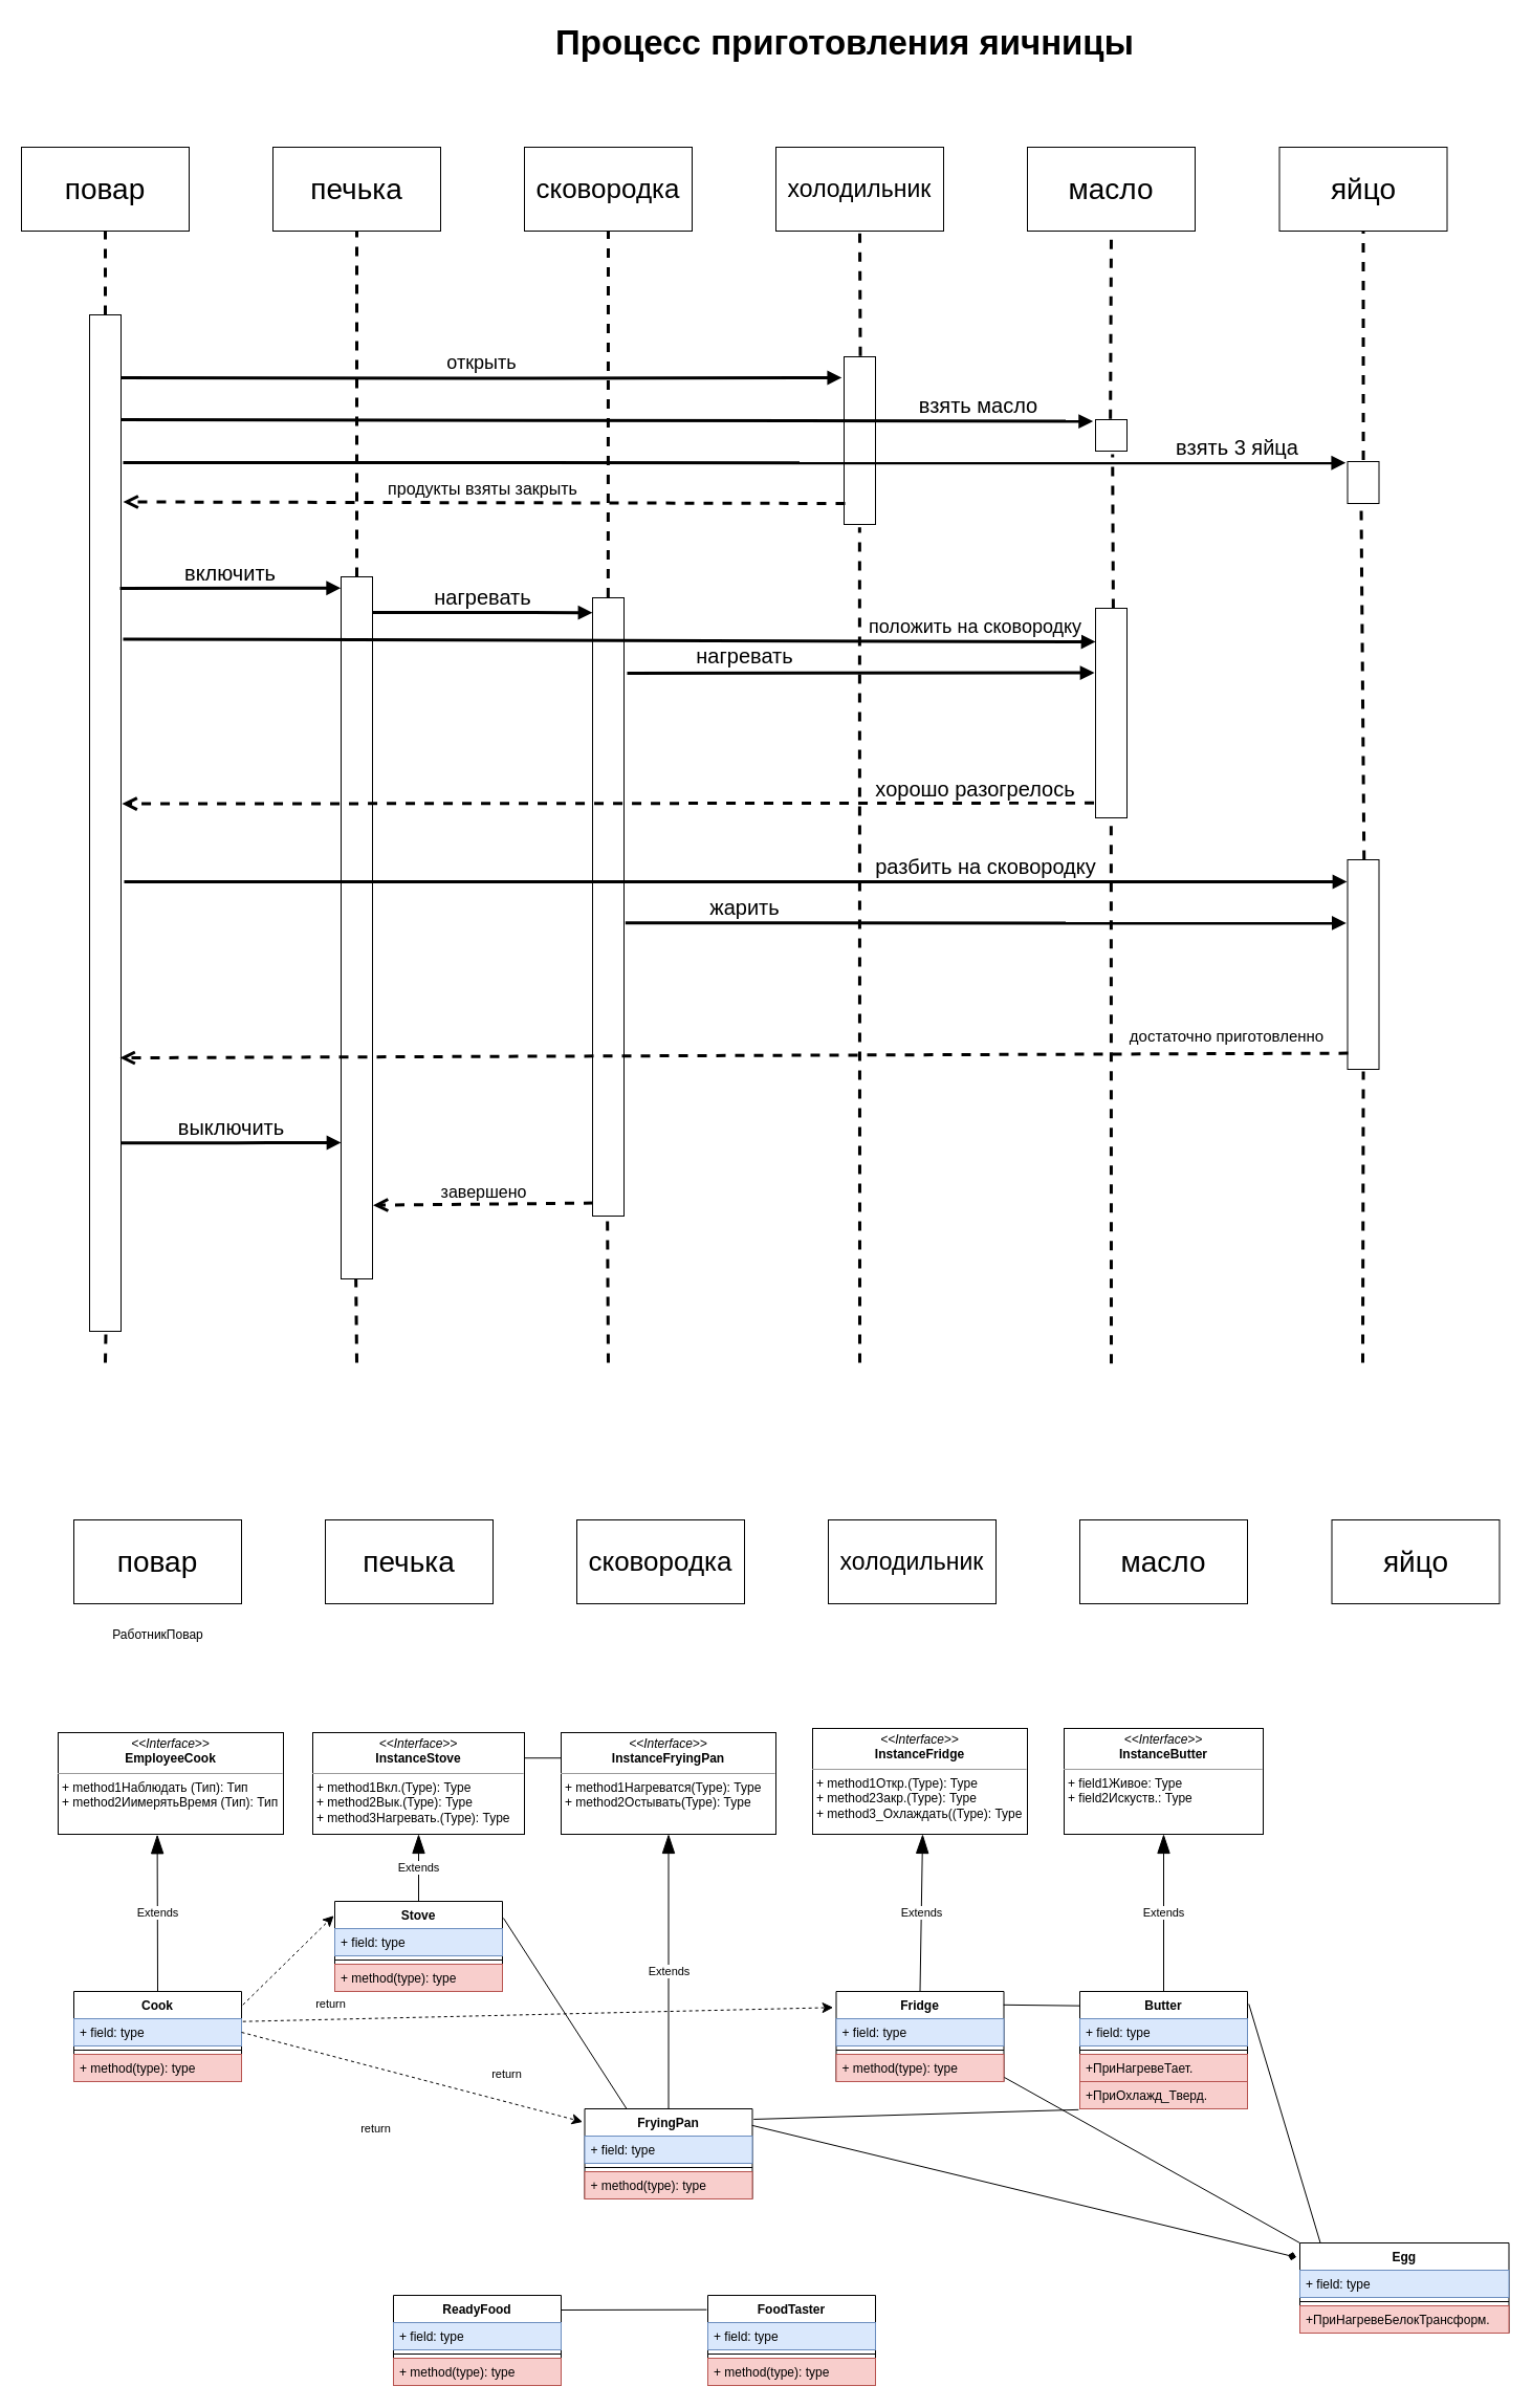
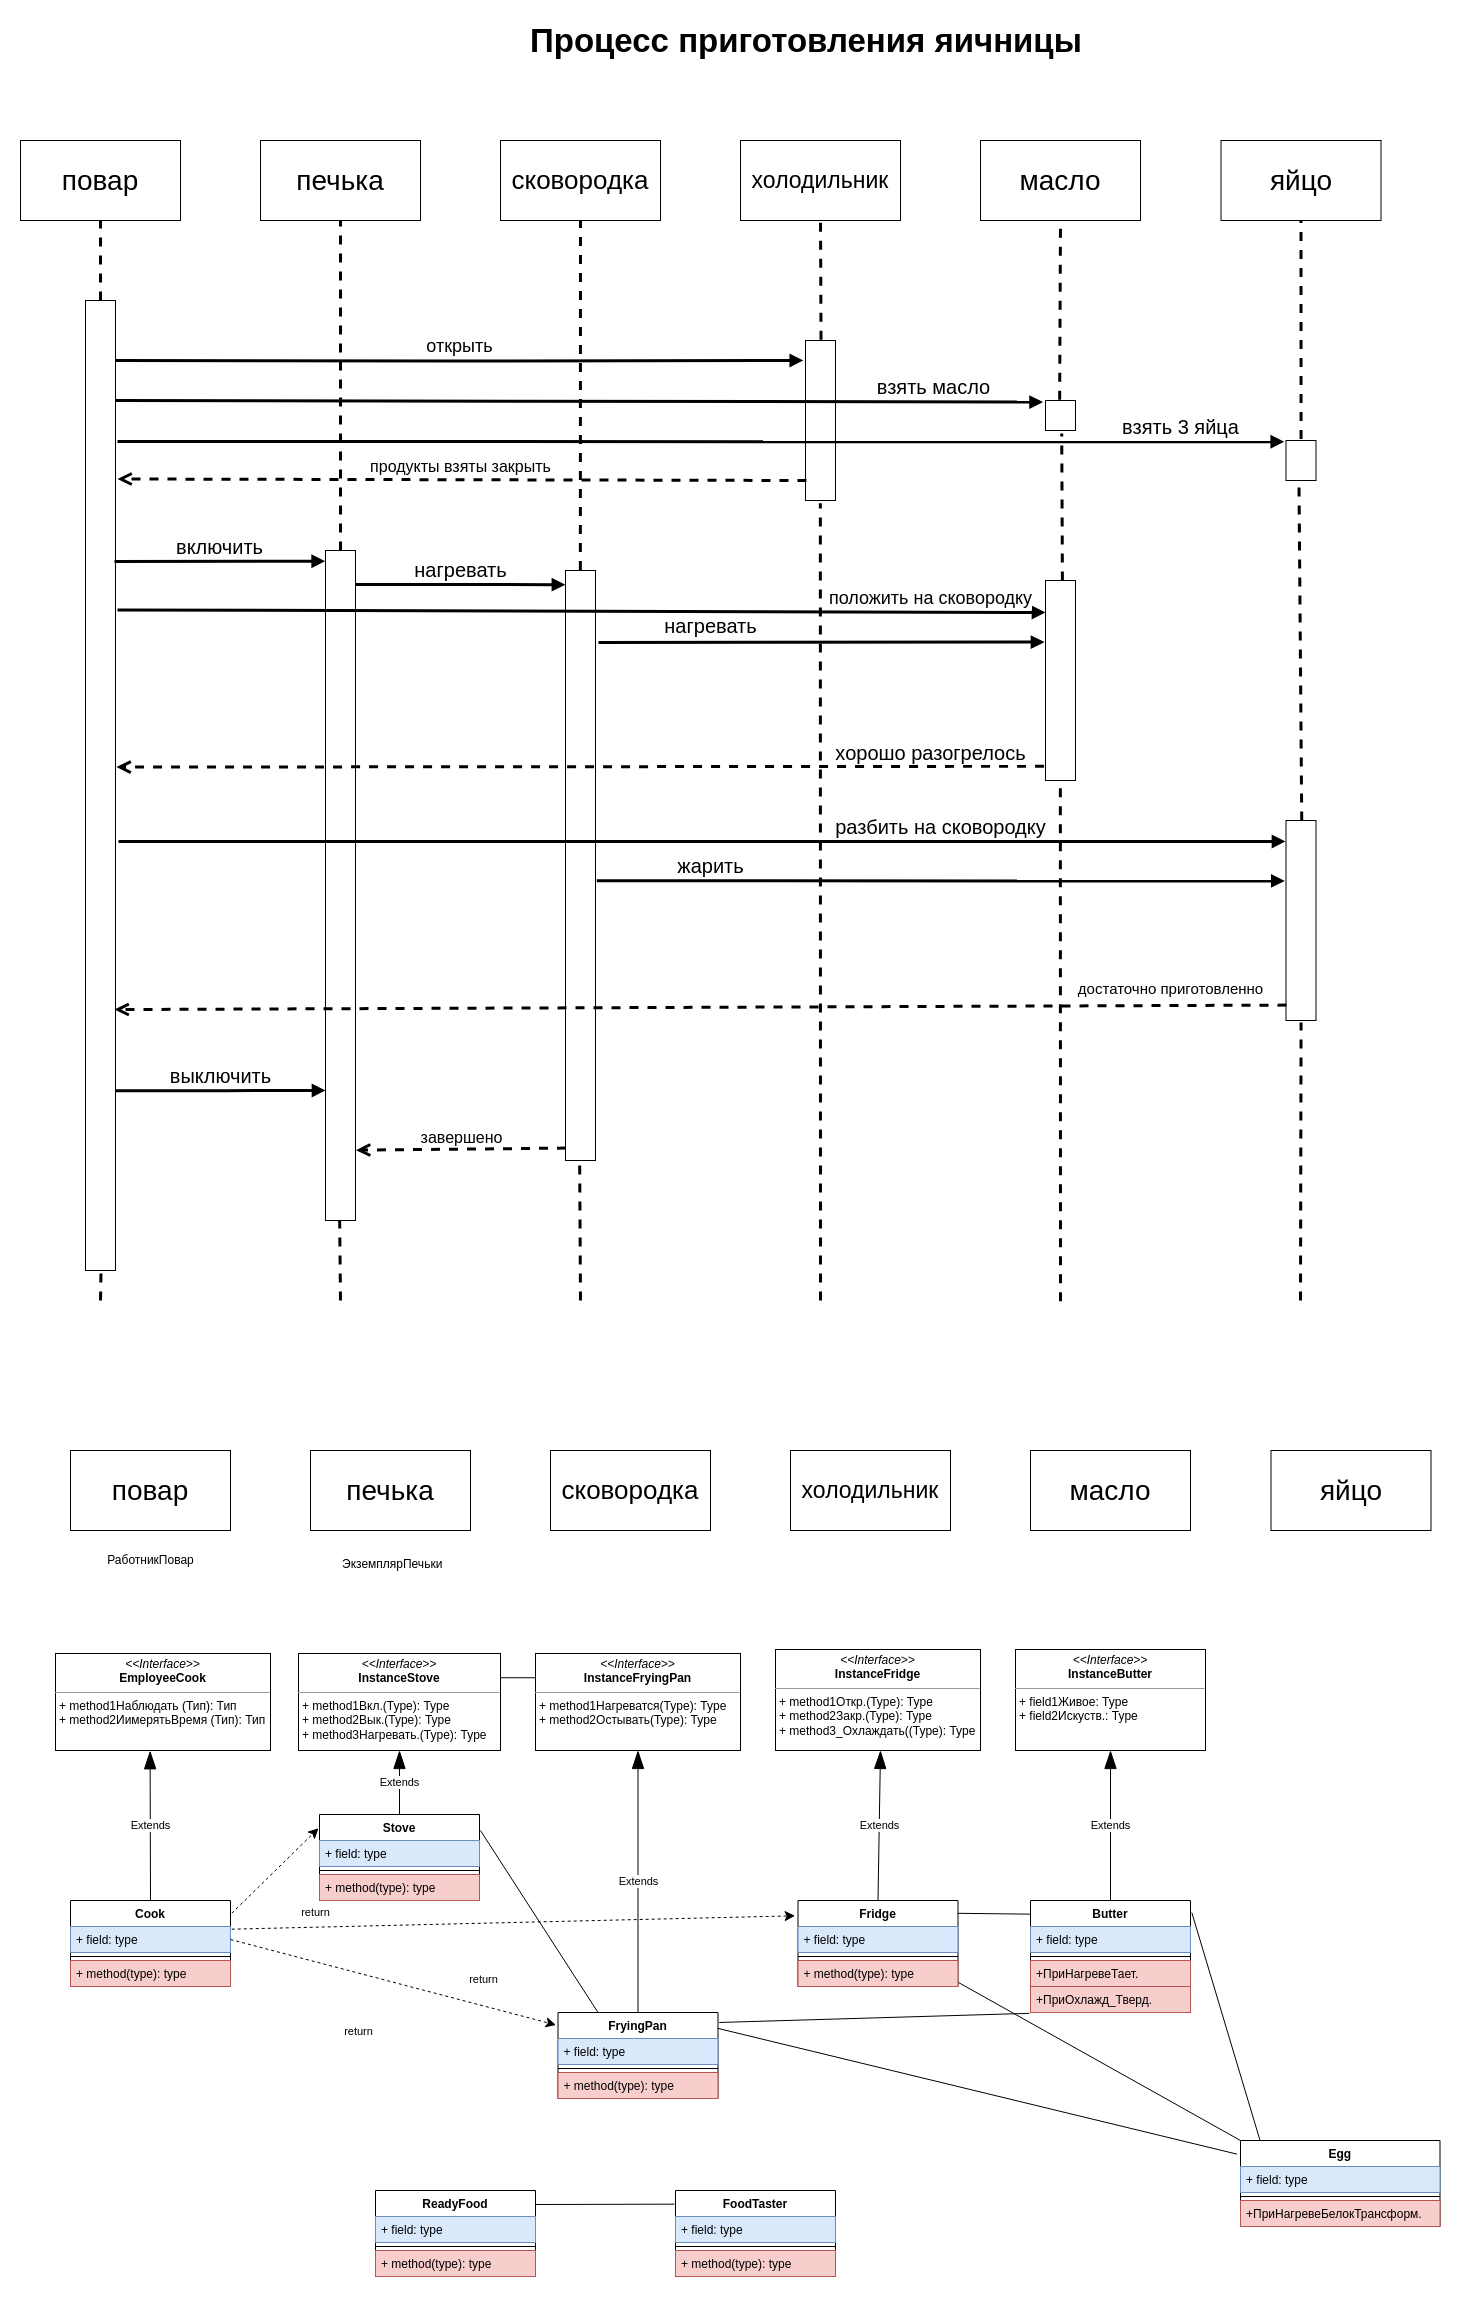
+ <mxCell id="81" value="ЭкземплярПечьки" style="text;whiteSpace=wrap;html=1;" parent="1" vertex="1"><mxGeometry x="340" y="1550" width="90" height="30" as="geometry" /></mxCell>
- <mxCell id="105" value="" style="endArrow=diamond;html=1;strokeColor=#000000;exitX=0.998;exitY=0.184;exitDx=0;exitDy=0;exitPerimeter=0;entryX=-0.017;entryY=0.159;entryDx=0;entryDy=0;entryPerimeter=0;" edge="1" parent="1" source="59" target="72"><mxGeometry width="50" height="50" relative="1" as="geometry"><mxPoint x="840" y="1930" as="sourcePoint" /><mxPoint x="1090" y="2055" as="targetPoint" /></mxGeometry></mxCell>
+ <mxCell id="105" value="" style="endArrow=none;html=1;strokeColor=#000000;exitX=0.998;exitY=0.184;exitDx=0;exitDy=0;exitPerimeter=0;entryX=-0.017;entryY=0.159;entryDx=0;entryDy=0;entryPerimeter=0;" edge="1" parent="1" source="59" target="72"><mxGeometry width="50" height="50" relative="1" as="geometry"><mxPoint x="840" y="1930" as="sourcePoint" /><mxPoint x="1090" y="2055" as="targetPoint" /></mxGeometry></mxCell>
